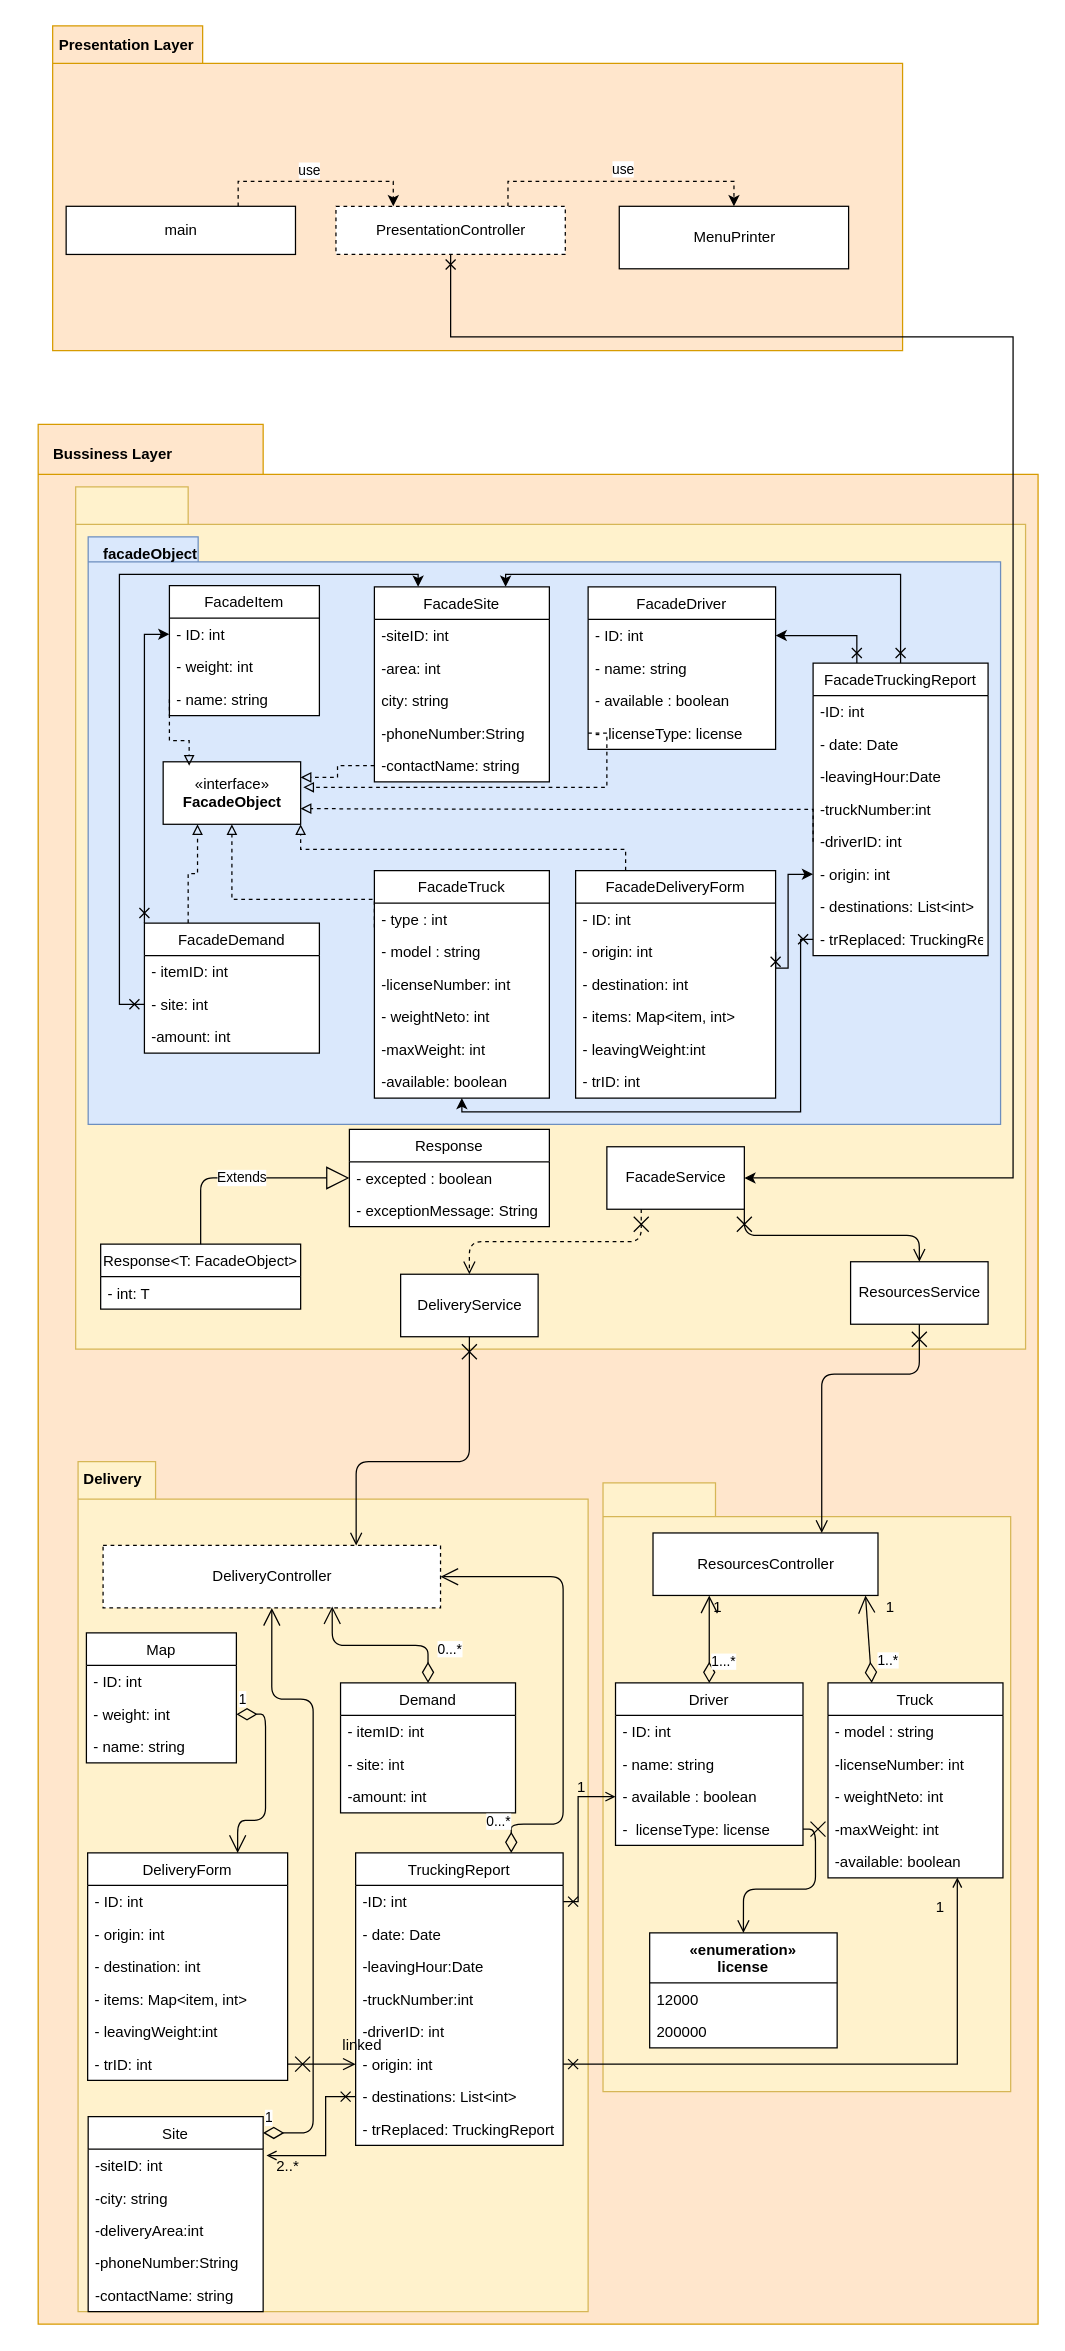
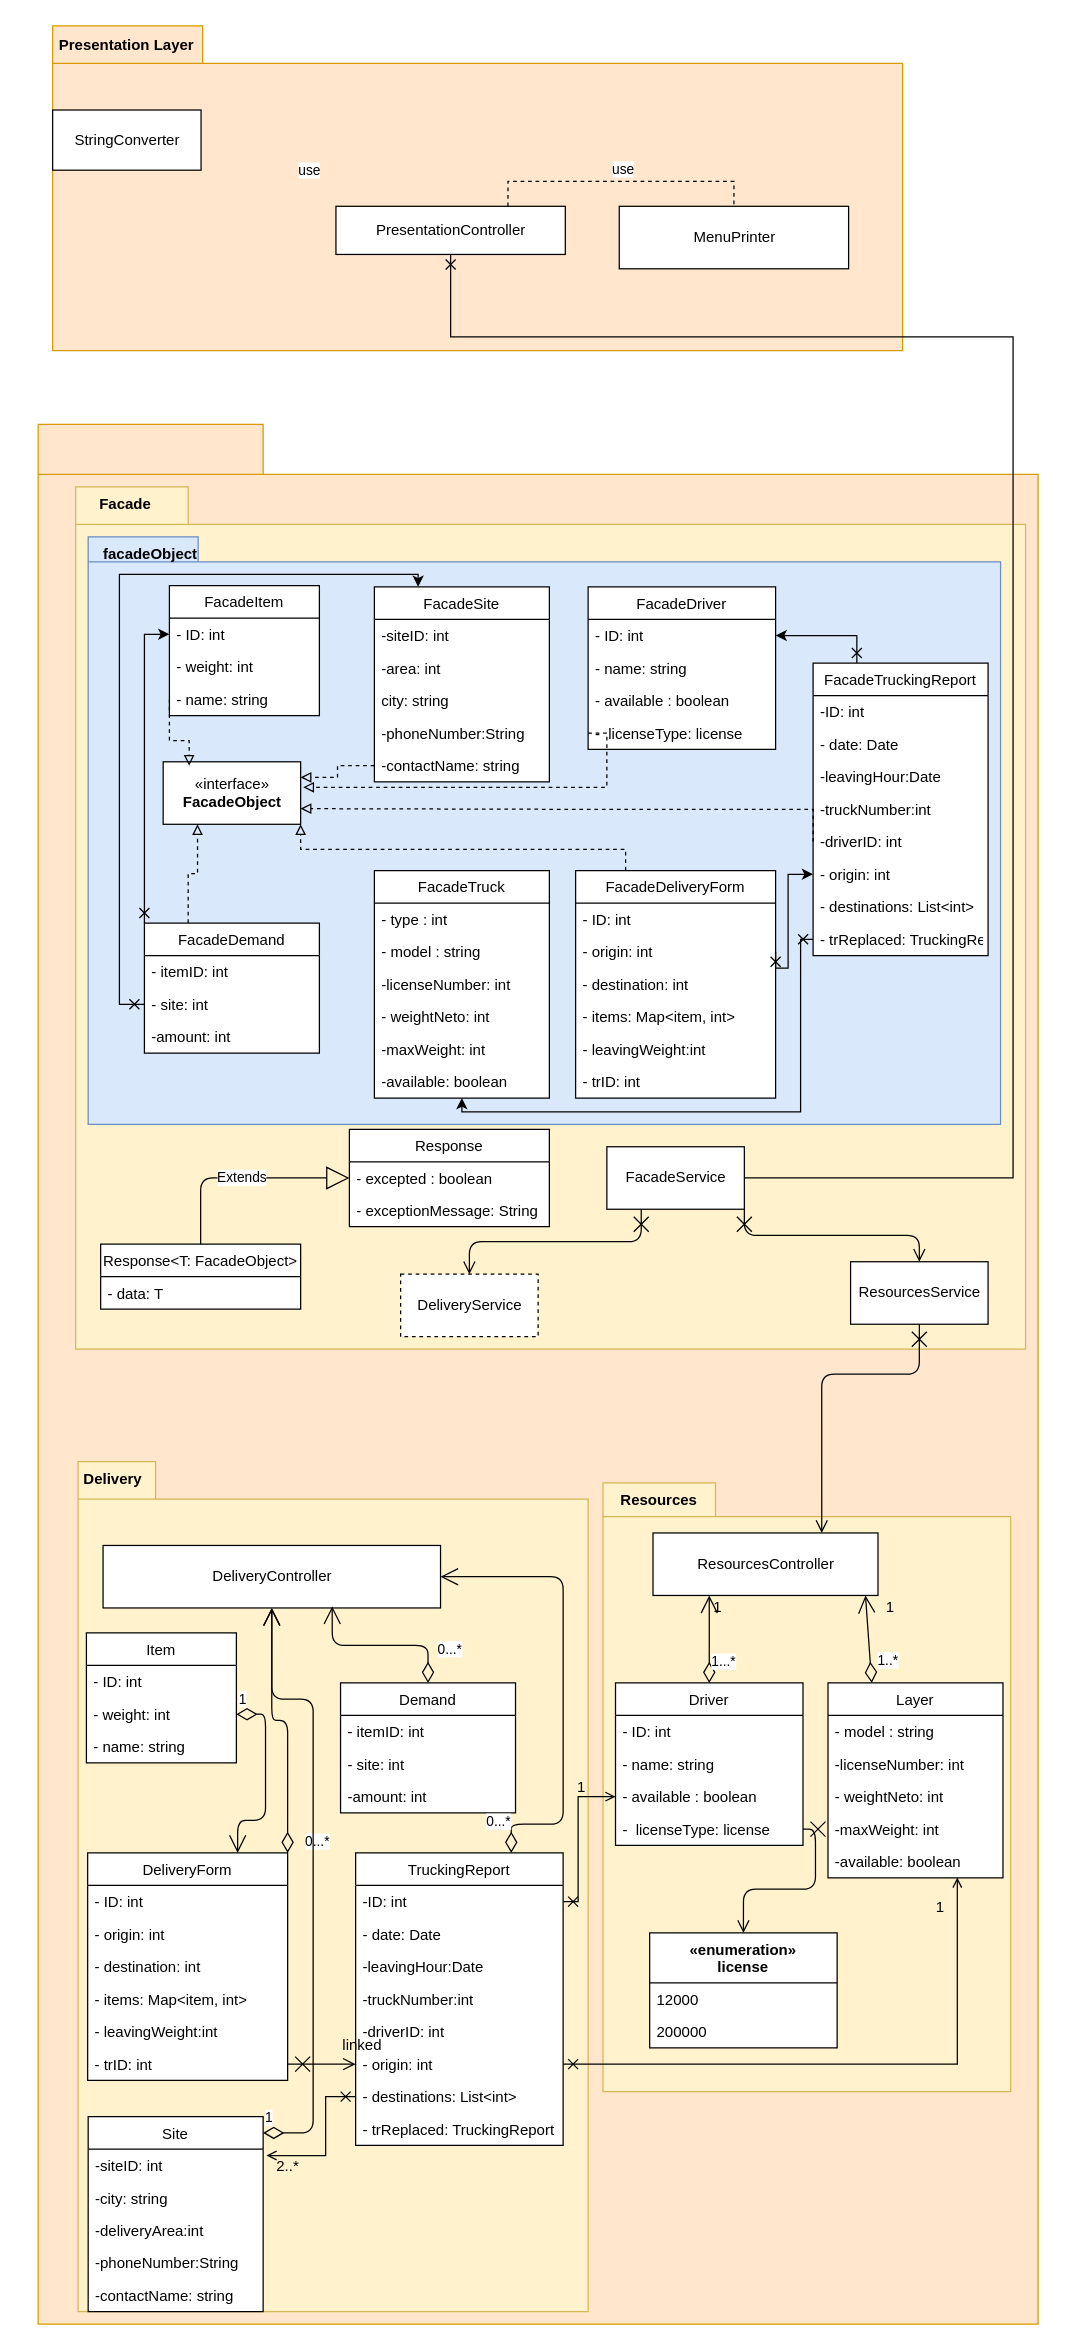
+ <mxCell id="4" value="StringConverter" style="html=1;" vertex="1" parent="2"><mxGeometry x="21.587" y="38.519" width="118.73" height="48.148" as="geometry" /></mxCell>
- <mxCell id="8" style="edgeStyle=orthogonalEdgeStyle;rounded=0;orthogonalLoop=1;jettySize=auto;html=1;exitX=0.75;exitY=0;exitDx=0;exitDy=0;entryX=0.25;entryY=0;entryDx=0;entryDy=0;dashed=1;" edge="1" parent="2" source="9" target="7"><mxGeometry relative="1" as="geometry" /></mxCell>
- <mxCell id="5" style="edgeStyle=orthogonalEdgeStyle;rounded=0;orthogonalLoop=1;jettySize=auto;html=1;exitX=0.75;exitY=0;exitDx=0;exitDy=0;entryX=0.5;entryY=0;entryDx=0;entryDy=0;dashed=1;" edge="1" parent="2" source="7" target="10"><mxGeometry relative="1" as="geometry" /></mxCell>
+ <mxCell id="5" style="edgeStyle=orthogonalEdgeStyle;rounded=0;orthogonalLoop=1;jettySize=auto;html=1;exitX=0.75;exitY=0;exitDx=0;exitDy=0;entryX=0.5;entryY=0;entryDx=0;entryDy=0;dashed=1;endArrow=none;" edge="1" parent="2" source="7" target="10"><mxGeometry relative="1" as="geometry" /></mxCell>
- <mxCell id="9" value="main" style="html=1;" vertex="1" parent="2"><mxGeometry x="32.381" y="115.556" width="183.492" height="38.519" as="geometry" /></mxCell>
- <mxCell id="7" value="PresentationController" style="html=1;dashed=1;" vertex="1" parent="2"><mxGeometry x="248.254" y="115.556" width="183.492" height="38.519" as="geometry" /></mxCell>
+ <mxCell id="7" value="PresentationController" style="html=1;" vertex="1" parent="2"><mxGeometry x="248.254" y="115.556" width="183.492" height="38.519" as="geometry" /></mxCell>
- <mxCell id="14" value="Bussiness Layer" style="text;align=center;fontStyle=1;verticalAlign=middle;spacingLeft=3;spacingRight=3;strokeColor=none;rotatable=0;points=[[0,0.5],[1,0.5]];portConstraint=eastwest;" vertex="1" parent="1"><mxGeometry x="50" y="349" width="80" height="26" as="geometry" /></mxCell>
+ <mxCell id="16" value="Facade" style="text;align=center;fontStyle=1;verticalAlign=middle;spacingLeft=3;spacingRight=3;strokeColor=none;rotatable=0;points=[[0,0.5],[1,0.5]];portConstraint=eastwest;" vertex="1" parent="1"><mxGeometry x="60" y="389" width="80" height="26" as="geometry" /></mxCell>
- <mxCell id="103" style="edgeStyle=orthogonalEdgeStyle;rounded=0;orthogonalLoop=1;jettySize=auto;html=1;exitX=0.5;exitY=0;exitDx=0;exitDy=0;entryX=0.75;entryY=0;entryDx=0;entryDy=0;startArrow=cross;startFill=0;endArrow=classic;endFill=1;strokeColor=#000000;" edge="1" parent="1" source="104" target="113"><mxGeometry relative="1" as="geometry"><Array as="points"><mxPoint x="720" y="459" /><mxPoint x="404" y="459" /></Array></mxGeometry></mxCell>
- <mxCell id="141" style="edgeStyle=orthogonalEdgeStyle;rounded=0;orthogonalLoop=1;jettySize=auto;html=1;exitX=0;exitY=0.25;exitDx=0;exitDy=0;entryX=0.5;entryY=1;entryDx=0;entryDy=0;dashed=1;startArrow=none;startFill=0;endArrow=block;endFill=0;strokeColor=#000000;" edge="1" parent="1" source="142" target="20"><mxGeometry relative="1" as="geometry"><Array as="points"><mxPoint x="299" y="719" /><mxPoint x="185" y="719" /></Array></mxGeometry></mxCell>
- <mxCell id="153" style="edgeStyle=orthogonalEdgeStyle;rounded=0;orthogonalLoop=1;jettySize=auto;html=1;exitX=0.5;exitY=1;exitDx=0;exitDy=0;startArrow=cross;startFill=0;endArrow=classic;endFill=1;strokeColor=#000000;" edge="1" parent="1" source="7" target="27"><mxGeometry relative="1" as="geometry"><Array as="points"><mxPoint x="360" y="269" /><mxPoint x="810" y="269" /><mxPoint x="810" y="942" /></Array></mxGeometry></mxCell>
+ <mxCell id="153" style="edgeStyle=orthogonalEdgeStyle;rounded=0;orthogonalLoop=1;jettySize=auto;html=1;exitX=0.5;exitY=1;exitDx=0;exitDy=0;startArrow=cross;startFill=0;endArrow=none;endFill=1;strokeColor=#000000;" edge="1" parent="1" source="7" target="27"><mxGeometry relative="1" as="geometry"><Array as="points"><mxPoint x="360" y="269" /><mxPoint x="810" y="269" /><mxPoint x="810" y="942" /></Array></mxGeometry></mxCell>
- <mxCell id="30" value="" style="endArrow=open;startArrow=cross;endFill=0;startFill=0;endSize=8;startSize=10;html=1;exitX=0.25;exitY=1;exitDx=0;exitDy=0;entryX=0.5;entryY=0;entryDx=0;entryDy=0;edgeStyle=orthogonalEdgeStyle;dashed=1;" edge="1" parent="1" source="27" target="29"><mxGeometry width="160" relative="1" as="geometry"><mxPoint x="390" y="1009" as="sourcePoint" /><mxPoint x="530" y="1019" as="targetPoint" /></mxGeometry></mxCell>
+ <mxCell id="30" value="" style="endArrow=open;startArrow=cross;endFill=0;startFill=0;endSize=8;startSize=10;html=1;exitX=0.25;exitY=1;exitDx=0;exitDy=0;entryX=0.5;entryY=0;entryDx=0;entryDy=0;edgeStyle=orthogonalEdgeStyle;" edge="1" parent="1" source="27" target="29"><mxGeometry width="160" relative="1" as="geometry"><mxPoint x="390" y="1009" as="sourcePoint" /><mxPoint x="530" y="1019" as="targetPoint" /></mxGeometry></mxCell>
- <mxCell id="25" value="- int: T" style="text;strokeColor=none;fillColor=none;align=left;verticalAlign=top;spacingLeft=4;spacingRight=4;overflow=hidden;rotatable=0;points=[[0,0.5],[1,0.5]];portConstraint=eastwest;" vertex="1" parent="24"><mxGeometry y="26" width="160" height="26" as="geometry" /></mxCell>
+ <mxCell id="25" value="- data: T" style="text;strokeColor=none;fillColor=none;align=left;verticalAlign=top;spacingLeft=4;spacingRight=4;overflow=hidden;rotatable=0;points=[[0,0.5],[1,0.5]];portConstraint=eastwest;" vertex="1" parent="24"><mxGeometry y="26" width="160" height="26" as="geometry" /></mxCell>
- <mxCell id="29" value="DeliveryService" style="html=1;fillColor=#ffffff;" vertex="1" parent="1"><mxGeometry x="320" y="1019" width="110" height="50" as="geometry" /></mxCell>
+ <mxCell id="29" value="DeliveryService" style="html=1;fillColor=#ffffff;dashed=1;" vertex="1" parent="1"><mxGeometry x="320" y="1019" width="110" height="50" as="geometry" /></mxCell>
- <mxCell id="82" value="" style="endArrow=open;startArrow=cross;endFill=0;startFill=0;endSize=8;startSize=10;html=1;strokeColor=#000000;exitX=0.5;exitY=1;exitDx=0;exitDy=0;entryX=0.75;entryY=0;entryDx=0;entryDy=0;edgeStyle=orthogonalEdgeStyle;" edge="1" parent="1" source="29" target="78"><mxGeometry width="160" relative="1" as="geometry"><mxPoint x="250" y="1109" as="sourcePoint" /><mxPoint x="410" y="1109" as="targetPoint" /><Array as="points"><mxPoint x="375" y="1169" /><mxPoint x="284" y="1169" /></Array></mxGeometry></mxCell>
+ <mxCell id="34" value="Resources" style="text;align=center;fontStyle=1;verticalAlign=middle;spacingLeft=3;spacingRight=3;strokeColor=none;rotatable=0;points=[[0,0.5],[1,0.5]];portConstraint=eastwest;" vertex="1" parent="1"><mxGeometry x="486.92" y="1186" width="80" height="26" as="geometry" /></mxCell>
- <mxCell id="78" value="DeliveryController" style="html=1;fillColor=#ffffff;dashed=1;" vertex="1" parent="1"><mxGeometry x="81.92" y="1236" width="270" height="50" as="geometry" /></mxCell>
+ <mxCell id="78" value="DeliveryController" style="html=1;fillColor=#ffffff;" vertex="1" parent="1"><mxGeometry x="81.92" y="1236" width="270" height="50" as="geometry" /></mxCell>
- <mxCell id="93" value="Map" style="swimlane;fontStyle=0;childLayout=stackLayout;horizontal=1;startSize=26;horizontalStack=0;resizeParent=1;resizeParentMax=0;resizeLast=0;collapsible=1;marginBottom=0;swimlaneFillColor=#ffffff;" vertex="1" parent="1"><mxGeometry x="68.59" y="1306" width="120" height="104" as="geometry" /></mxCell>
+ <mxCell id="93" value="Item" style="swimlane;fontStyle=0;childLayout=stackLayout;horizontal=1;startSize=26;horizontalStack=0;resizeParent=1;resizeParentMax=0;resizeLast=0;collapsible=1;marginBottom=0;swimlaneFillColor=#ffffff;" vertex="1" parent="1"><mxGeometry x="68.59" y="1306" width="120" height="104" as="geometry" /></mxCell>
- <mxCell id="41" value="Truck" style="swimlane;fontStyle=0;childLayout=stackLayout;horizontal=1;startSize=26;horizontalStack=0;resizeParent=1;resizeParentMax=0;resizeLast=0;collapsible=1;marginBottom=0;swimlaneFillColor=#ffffff;" vertex="1" parent="1"><mxGeometry x="661.92" y="1346" width="140" height="156" as="geometry" /></mxCell>
+ <mxCell id="41" value="Layer" style="swimlane;fontStyle=0;childLayout=stackLayout;horizontal=1;startSize=26;horizontalStack=0;resizeParent=1;resizeParentMax=0;resizeLast=0;collapsible=1;marginBottom=0;swimlaneFillColor=#ffffff;" vertex="1" parent="1"><mxGeometry x="661.92" y="1346" width="140" height="156" as="geometry" /></mxCell>
+ <mxCell id="81" value="0...*" style="endArrow=open;html=1;endSize=12;startArrow=diamondThin;startSize=14;startFill=0;edgeStyle=orthogonalEdgeStyle;align=left;verticalAlign=bottom;strokeColor=#000000;exitX=1;exitY=0;exitDx=0;exitDy=0;" edge="1" parent="1" source="57" target="78"><mxGeometry x="-1" y="-12" relative="1" as="geometry"><mxPoint x="81.92" y="1356" as="sourcePoint" /><mxPoint x="241.92" y="1356" as="targetPoint" /><Array as="points"><mxPoint x="229.92" y="1376" /><mxPoint x="216.92" y="1376" /></Array><mxPoint as="offset" /></mxGeometry></mxCell>
